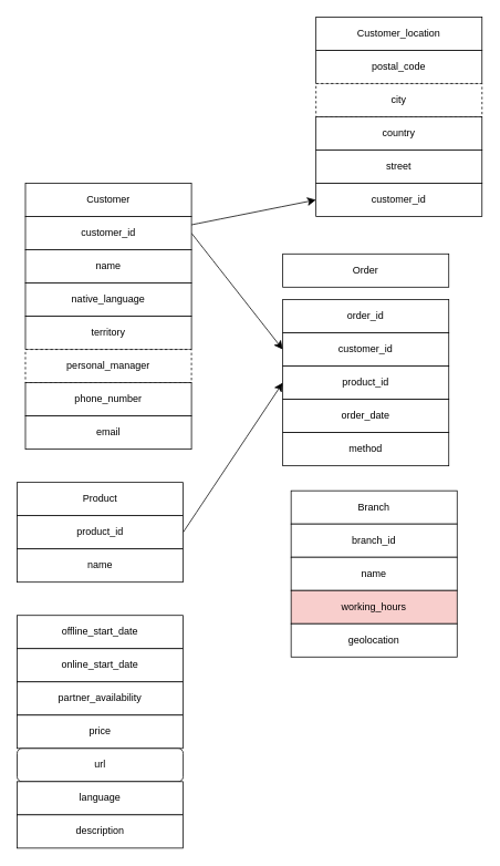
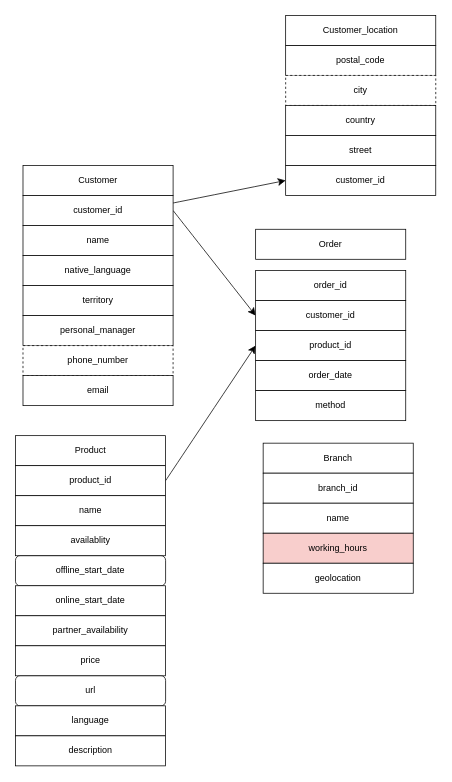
- <mxCell id="28" value="personal_manager" style="rounded=0;whiteSpace=wrap;html=1;dashed=1;" vertex="1" parent="1"><mxGeometry x="30" y="420" width="200" height="40" as="geometry" /></mxCell>
+ <mxCell id="28" value="personal_manager" style="rounded=0;whiteSpace=wrap;html=1;" vertex="1" parent="1"><mxGeometry x="30" y="420" width="200" height="40" as="geometry" /></mxCell>
- <mxCell id="37" value="phone_number" style="rounded=0;whiteSpace=wrap;html=1;" vertex="1" parent="1"><mxGeometry x="30" y="460" width="200" height="40" as="geometry" /></mxCell>
+ <mxCell id="37" value="phone_number" style="rounded=0;whiteSpace=wrap;html=1;dashed=1;" vertex="1" parent="1"><mxGeometry x="30" y="460" width="200" height="40" as="geometry" /></mxCell>
+ <mxCell id="6" value="availablity" style="rounded=0;whiteSpace=wrap;html=1;" vertex="1" parent="1"><mxGeometry x="20" y="700" width="200" height="40" as="geometry" /></mxCell>
- <mxCell id="7" value="offline_start_date" style="rounded=0;whiteSpace=wrap;html=1;" vertex="1" parent="1"><mxGeometry x="20" y="740" width="200" height="40" as="geometry" /></mxCell>
+ <mxCell id="7" value="offline_start_date" style="whiteSpace=wrap;html=1;rounded=1;" vertex="1" parent="1"><mxGeometry x="20" y="740" width="200" height="40" as="geometry" /></mxCell>
